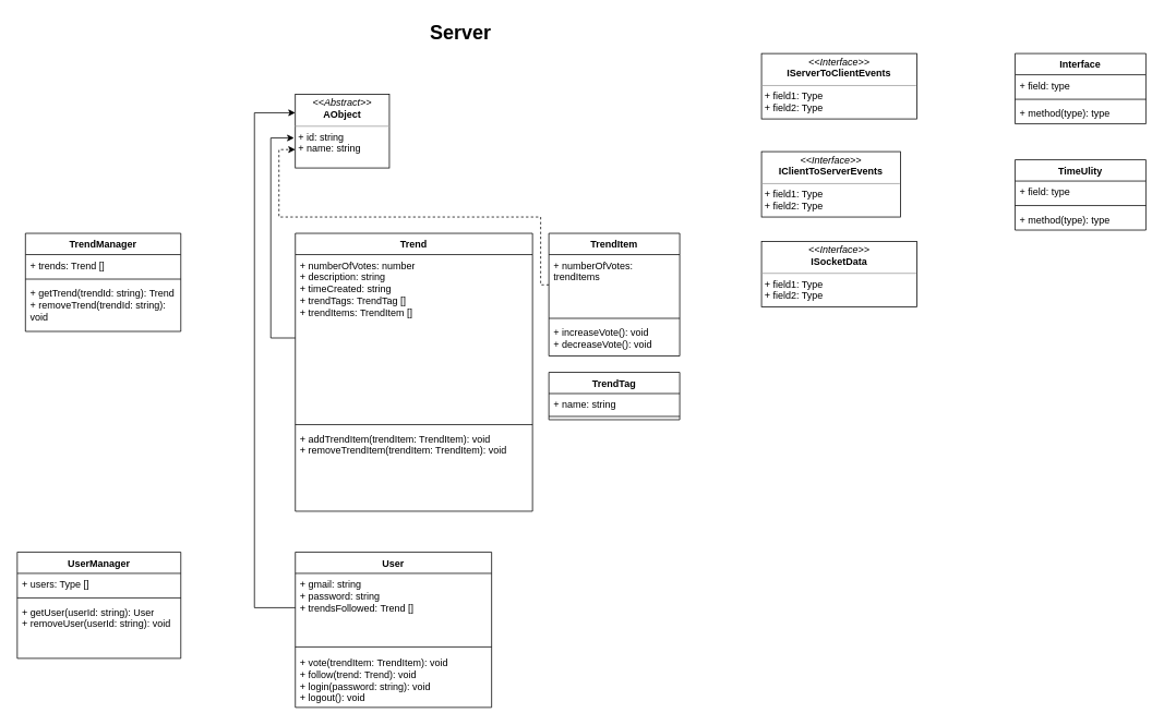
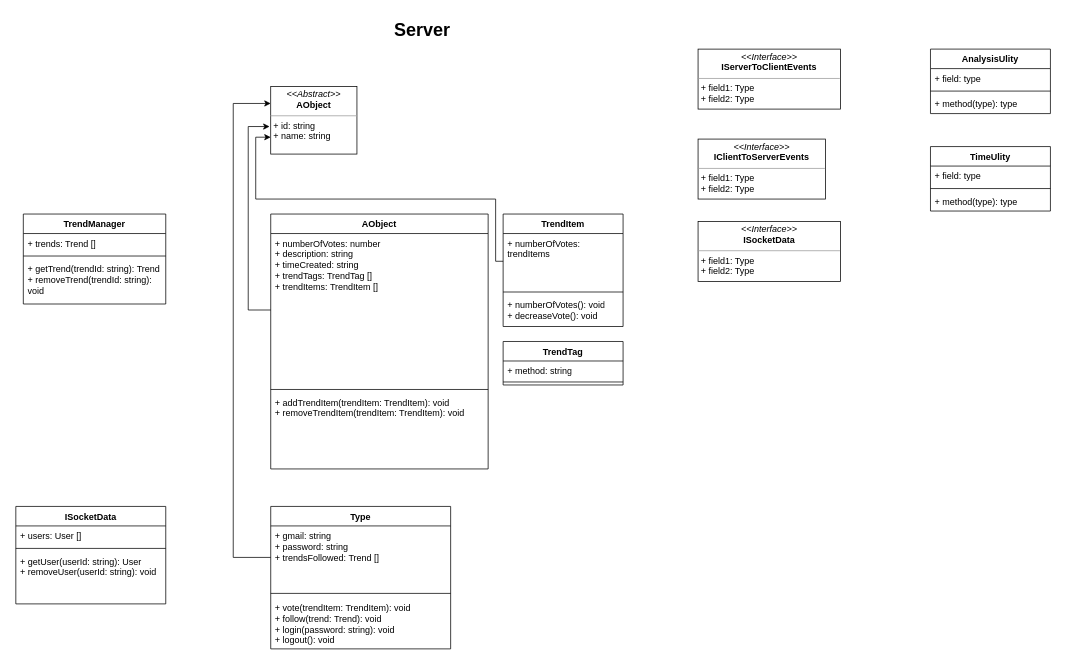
- <mxCell id="33" value="Interface" style="swimlane;fontStyle=1;align=center;verticalAlign=top;childLayout=stackLayout;horizontal=1;startSize=26;horizontalStack=0;resizeParent=1;resizeParentMax=0;resizeLast=0;collapsible=1;marginBottom=0;whiteSpace=wrap;html=1;" vertex="1" parent="1"><mxGeometry x="1240" y="65" width="160" height="86" as="geometry" /></mxCell>
+ <mxCell id="33" value="AnalysisUlity" style="swimlane;fontStyle=1;align=center;verticalAlign=top;childLayout=stackLayout;horizontal=1;startSize=26;horizontalStack=0;resizeParent=1;resizeParentMax=0;resizeLast=0;collapsible=1;marginBottom=0;whiteSpace=wrap;html=1;" vertex="1" parent="1"><mxGeometry x="1240" y="65" width="160" height="86" as="geometry" /></mxCell>
- <mxCell id="32" style="edgeStyle=orthogonalEdgeStyle;rounded=0;orthogonalLoop=1;jettySize=auto;html=1;exitX=0;exitY=0.5;exitDx=0;exitDy=0;entryX=0;entryY=0.75;entryDx=0;entryDy=0;dashed=1;" edge="1" parent="1" source="18" target="29"><mxGeometry relative="1" as="geometry"><Array as="points"><mxPoint x="660" y="348" /><mxPoint x="660" y="265" /><mxPoint x="340" y="265" /><mxPoint x="340" y="183" /></Array></mxGeometry></mxCell>
+ <mxCell id="32" style="edgeStyle=orthogonalEdgeStyle;rounded=0;orthogonalLoop=1;jettySize=auto;html=1;exitX=0;exitY=0.5;exitDx=0;exitDy=0;entryX=0;entryY=0.75;entryDx=0;entryDy=0;" edge="1" parent="1" source="18" target="29"><mxGeometry relative="1" as="geometry"><Array as="points"><mxPoint x="660" y="348" /><mxPoint x="660" y="265" /><mxPoint x="340" y="265" /><mxPoint x="340" y="183" /></Array></mxGeometry></mxCell>
- <mxCell id="10" value="Trend" style="swimlane;fontStyle=1;align=center;verticalAlign=top;childLayout=stackLayout;horizontal=1;startSize=26;horizontalStack=0;resizeParent=1;resizeParentMax=0;resizeLast=0;collapsible=1;marginBottom=0;whiteSpace=wrap;html=1;" vertex="1" parent="1"><mxGeometry x="360" y="285" width="290" height="340" as="geometry" /></mxCell>
+ <mxCell id="10" value="AObject" style="swimlane;fontStyle=1;align=center;verticalAlign=top;childLayout=stackLayout;horizontal=1;startSize=26;horizontalStack=0;resizeParent=1;resizeParentMax=0;resizeLast=0;collapsible=1;marginBottom=0;whiteSpace=wrap;html=1;" vertex="1" parent="1"><mxGeometry x="360" y="285" width="290" height="340" as="geometry" /></mxCell>
- <mxCell id="20" value="+ increaseVote(): void&lt;br&gt;+ decreaseVote(): void" style="text;strokeColor=none;fillColor=none;align=left;verticalAlign=top;spacingLeft=4;spacingRight=4;overflow=hidden;rotatable=0;points=[[0,0.5],[1,0.5]];portConstraint=eastwest;whiteSpace=wrap;html=1;" vertex="1" parent="17"><mxGeometry y="108" width="160" height="42" as="geometry" /></mxCell>
+ <mxCell id="20" value="+ numberOfVotes(): void&lt;br&gt;+ decreaseVote(): void" style="text;strokeColor=none;fillColor=none;align=left;verticalAlign=top;spacingLeft=4;spacingRight=4;overflow=hidden;rotatable=0;points=[[0,0.5],[1,0.5]];portConstraint=eastwest;whiteSpace=wrap;html=1;" vertex="1" parent="17"><mxGeometry y="108" width="160" height="42" as="geometry" /></mxCell>
- <mxCell id="15" value="+ name: string" style="text;strokeColor=none;fillColor=none;align=left;verticalAlign=top;spacingLeft=4;spacingRight=4;overflow=hidden;rotatable=0;points=[[0,0.5],[1,0.5]];portConstraint=eastwest;whiteSpace=wrap;html=1;" vertex="1" parent="14"><mxGeometry y="26" width="160" height="24" as="geometry" /></mxCell>
+ <mxCell id="15" value="+ method: string" style="text;strokeColor=none;fillColor=none;align=left;verticalAlign=top;spacingLeft=4;spacingRight=4;overflow=hidden;rotatable=0;points=[[0,0.5],[1,0.5]];portConstraint=eastwest;whiteSpace=wrap;html=1;" vertex="1" parent="14"><mxGeometry y="26" width="160" height="24" as="geometry" /></mxCell>
- <mxCell id="25" value="UserManager" style="swimlane;fontStyle=1;align=center;verticalAlign=top;childLayout=stackLayout;horizontal=1;startSize=26;horizontalStack=0;resizeParent=1;resizeParentMax=0;resizeLast=0;collapsible=1;marginBottom=0;whiteSpace=wrap;html=1;" vertex="1" parent="1"><mxGeometry x="20" y="675" width="200" height="130" as="geometry" /></mxCell>
+ <mxCell id="25" value="ISocketData" style="swimlane;fontStyle=1;align=center;verticalAlign=top;childLayout=stackLayout;horizontal=1;startSize=26;horizontalStack=0;resizeParent=1;resizeParentMax=0;resizeLast=0;collapsible=1;marginBottom=0;whiteSpace=wrap;html=1;" vertex="1" parent="1"><mxGeometry x="20" y="675" width="200" height="130" as="geometry" /></mxCell>
- <mxCell id="6" value="User" style="swimlane;fontStyle=1;align=center;verticalAlign=top;childLayout=stackLayout;horizontal=1;startSize=26;horizontalStack=0;resizeParent=1;resizeParentMax=0;resizeLast=0;collapsible=1;marginBottom=0;whiteSpace=wrap;html=1;" vertex="1" parent="1"><mxGeometry x="360" y="675" width="240" height="190" as="geometry" /></mxCell>
+ <mxCell id="6" value="Type" style="swimlane;fontStyle=1;align=center;verticalAlign=top;childLayout=stackLayout;horizontal=1;startSize=26;horizontalStack=0;resizeParent=1;resizeParentMax=0;resizeLast=0;collapsible=1;marginBottom=0;whiteSpace=wrap;html=1;" vertex="1" parent="1"><mxGeometry x="360" y="675" width="240" height="190" as="geometry" /></mxCell>
- <mxCell id="26" value="+ users: Type []" style="text;strokeColor=none;fillColor=none;align=left;verticalAlign=top;spacingLeft=4;spacingRight=4;overflow=hidden;rotatable=0;points=[[0,0.5],[1,0.5]];portConstraint=eastwest;whiteSpace=wrap;html=1;" vertex="1" parent="25"><mxGeometry y="26" width="200" height="26" as="geometry" /></mxCell>
+ <mxCell id="26" value="+ users: User []" style="text;strokeColor=none;fillColor=none;align=left;verticalAlign=top;spacingLeft=4;spacingRight=4;overflow=hidden;rotatable=0;points=[[0,0.5],[1,0.5]];portConstraint=eastwest;whiteSpace=wrap;html=1;" vertex="1" parent="25"><mxGeometry y="26" width="200" height="26" as="geometry" /></mxCell>
